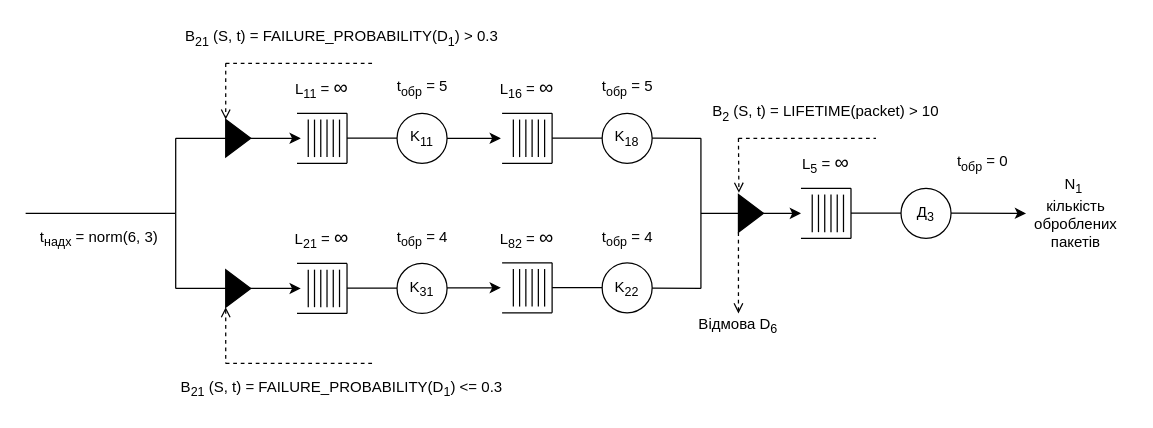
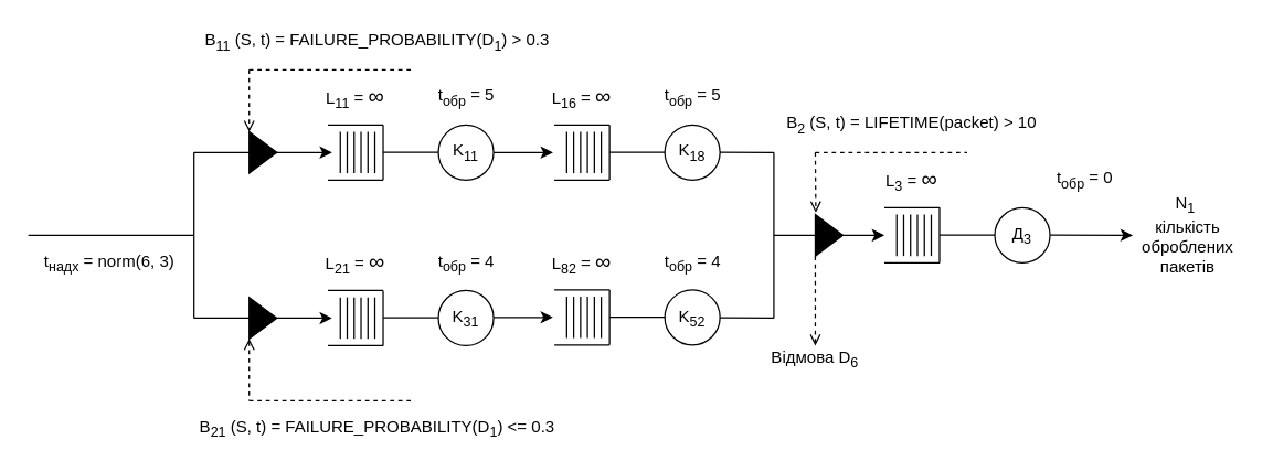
- <mxCell id="22" value="B&lt;sub&gt;21&lt;/sub&gt; (S, t) = FAILURE_PROBABILITY(D&lt;sub&gt;1&lt;/sub&gt;) &amp;gt; 0.3" style="text;html=1;align=center;verticalAlign=middle;whiteSpace=wrap;rounded=0;" parent="1" vertex="1"><mxGeometry x="130" width="286" height="20" as="geometry" y="20" /></mxCell>
+ <mxCell id="22" value="B&lt;sub&gt;11&lt;/sub&gt; (S, t) = FAILURE_PROBABILITY(D&lt;sub&gt;1&lt;/sub&gt;) &amp;gt; 0.3" style="text;html=1;align=center;verticalAlign=middle;whiteSpace=wrap;rounded=0;" parent="1" vertex="1"><mxGeometry x="130" width="286" height="20" as="geometry" y="20" /></mxCell>
- <mxCell id="86" value="L&lt;sub&gt;5&lt;/sub&gt; = &lt;font style=&quot;font-size: 16px;&quot;&gt;∞&lt;/font&gt;" style="text;html=1;align=center;verticalAlign=middle;whiteSpace=wrap;rounded=0;" parent="1" vertex="1"><mxGeometry x="635" y="120" width="50" height="20" as="geometry" /></mxCell>
+ <mxCell id="86" value="L&lt;sub&gt;3&lt;/sub&gt; = &lt;font style=&quot;font-size: 16px;&quot;&gt;∞&lt;/font&gt;" style="text;html=1;align=center;verticalAlign=middle;whiteSpace=wrap;rounded=0;" parent="1" vertex="1"><mxGeometry x="635" y="120" width="50" height="20" as="geometry" /></mxCell>
- <mxCell id="65" value="K&lt;sub&gt;22&lt;/sub&gt;" style="ellipse;whiteSpace=wrap;html=1;aspect=fixed;fillColor=none;" parent="1" vertex="1"><mxGeometry x="481" y="209.52" width="40" height="40" as="geometry" /></mxCell>
+ <mxCell id="65" value="K&lt;sub&gt;52&lt;/sub&gt;" style="ellipse;whiteSpace=wrap;html=1;aspect=fixed;fillColor=none;" parent="1" vertex="1"><mxGeometry x="481" y="209.52" width="40" height="40" as="geometry" /></mxCell>
